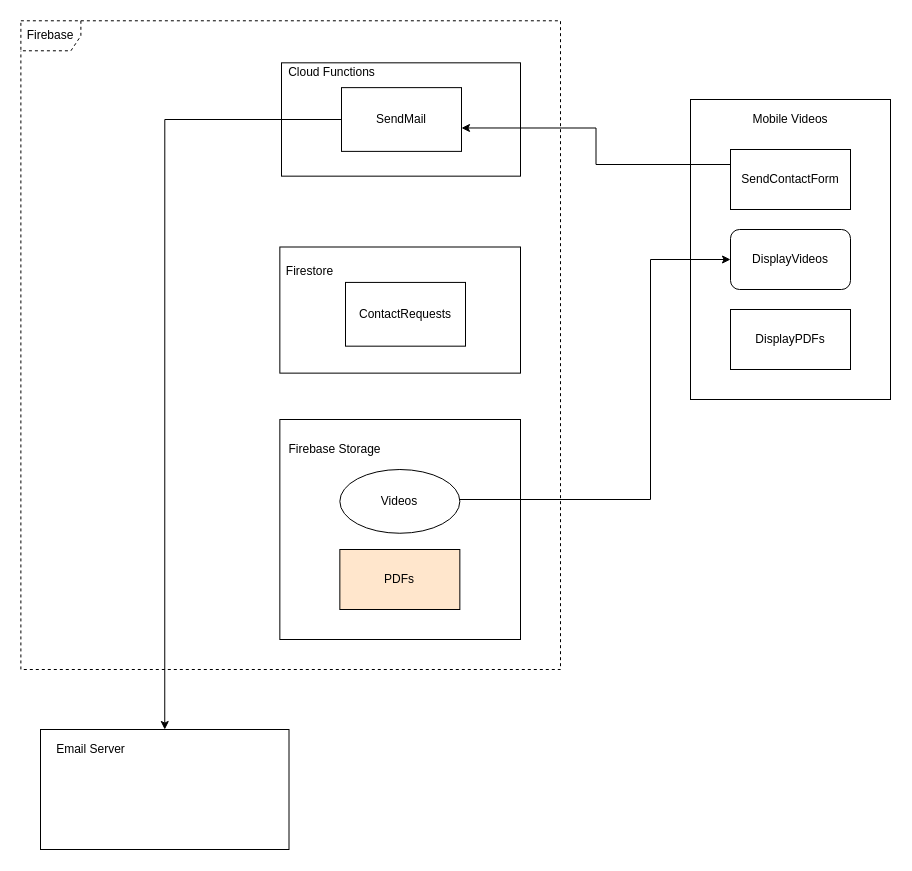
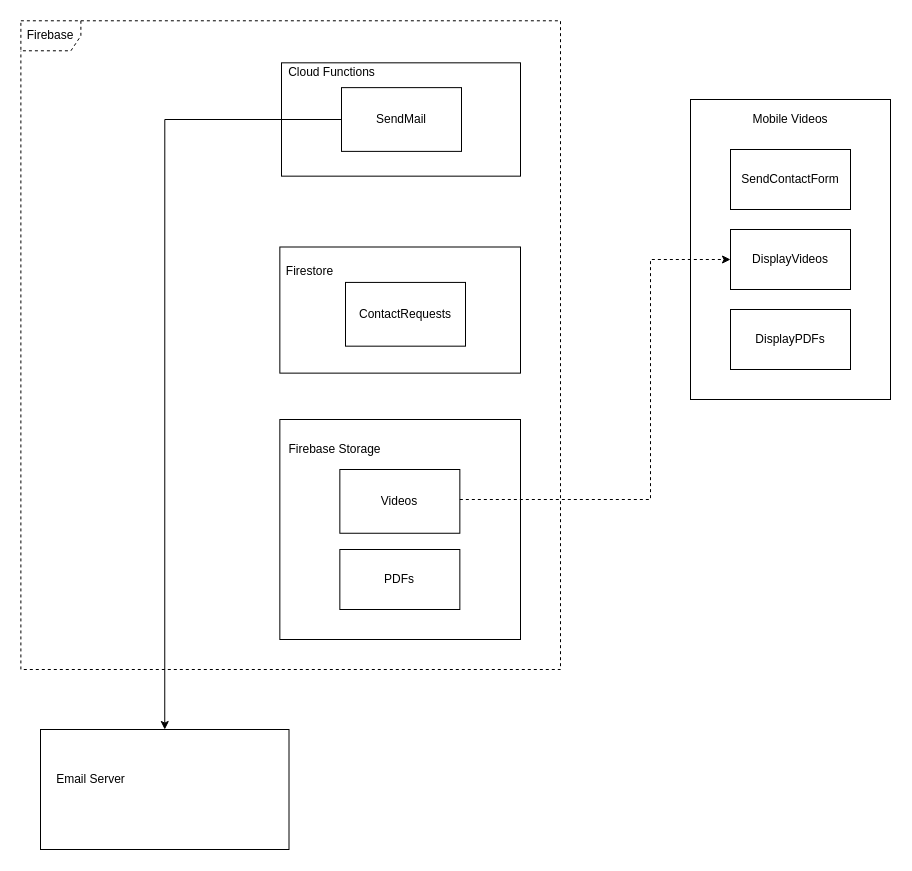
- <mxCell id="21" style="edgeStyle=orthogonalEdgeStyle;rounded=0;orthogonalLoop=1;jettySize=auto;html=1;exitX=0;exitY=0.25;exitDx=0;exitDy=0;entryX=1;entryY=0.633;entryDx=0;entryDy=0;entryPerimeter=0;" parent="1" source="22" target="11" edge="1"><mxGeometry relative="1" as="geometry"><mxPoint x="670" y="149" as="sourcePoint" /><mxPoint x="471" y="147" as="targetPoint" /></mxGeometry></mxCell>
- <mxCell id="23" value="DisplayVideos" style="whiteSpace=wrap;html=1;rounded=1;" parent="1" vertex="1"><mxGeometry x="730" y="229" width="120" height="60" as="geometry" /></mxCell>
+ <mxCell id="23" value="DisplayVideos" style="rounded=0;whiteSpace=wrap;html=1;" parent="1" vertex="1"><mxGeometry x="730" y="229" width="120" height="60" as="geometry" /></mxCell>
- <mxCell id="20" style="edgeStyle=orthogonalEdgeStyle;rounded=0;orthogonalLoop=1;jettySize=auto;html=1;entryX=0;entryY=0.5;entryDx=0;entryDy=0;" parent="1" source="13" target="23" edge="1"><mxGeometry relative="1" as="geometry"><mxPoint x="790" y="349" as="targetPoint" /><Array as="points"><mxPoint x="650" y="499" /><mxPoint x="650" y="259" /></Array></mxGeometry></mxCell>
+ <mxCell id="20" style="edgeStyle=orthogonalEdgeStyle;rounded=0;orthogonalLoop=1;jettySize=auto;html=1;entryX=0;entryY=0.5;entryDx=0;entryDy=0;dashed=1;" parent="1" source="13" target="23" edge="1"><mxGeometry relative="1" as="geometry"><mxPoint x="790" y="349" as="targetPoint" /><Array as="points"><mxPoint x="650" y="499" /><mxPoint x="650" y="259" /></Array></mxGeometry></mxCell>
- <mxCell id="13" value="Videos" style="ellipse;whiteSpace=wrap;html=1;" parent="2" vertex="1"><mxGeometry x="279.35" y="350" width="120" height="63.75" as="geometry" /></mxCell>
+ <mxCell id="13" value="Videos" style="rounded=0;whiteSpace=wrap;html=1;" parent="2" vertex="1"><mxGeometry x="279.35" y="350" width="120" height="63.75" as="geometry" /></mxCell>
- <mxCell id="14" value="PDFs" style="rounded=0;whiteSpace=wrap;html=1;fillColor=#ffe6cc;" parent="2" vertex="1"><mxGeometry x="279.35" y="430" width="120" height="60" as="geometry" /></mxCell>
+ <mxCell id="14" value="PDFs" style="rounded=0;whiteSpace=wrap;html=1;" parent="2" vertex="1"><mxGeometry x="279.35" y="430" width="120" height="60" as="geometry" /></mxCell>
- <mxCell id="18" value="Email Server" style="text;html=1;resizable=0;autosize=1;align=center;verticalAlign=middle;points=[];fillColor=none;strokeColor=none;rounded=0;dashed=1;" parent="16" vertex="1"><mxGeometry x="10.004" y="10.004" width="80" height="20" as="geometry" /></mxCell>
+ <mxCell id="18" value="Email Server" style="text;html=1;resizable=0;autosize=1;align=center;verticalAlign=middle;points=[];fillColor=none;strokeColor=none;rounded=0;dashed=1;" parent="16" vertex="1"><mxGeometry x="10.004" y="40.004" width="80" height="20" as="geometry" /></mxCell>
